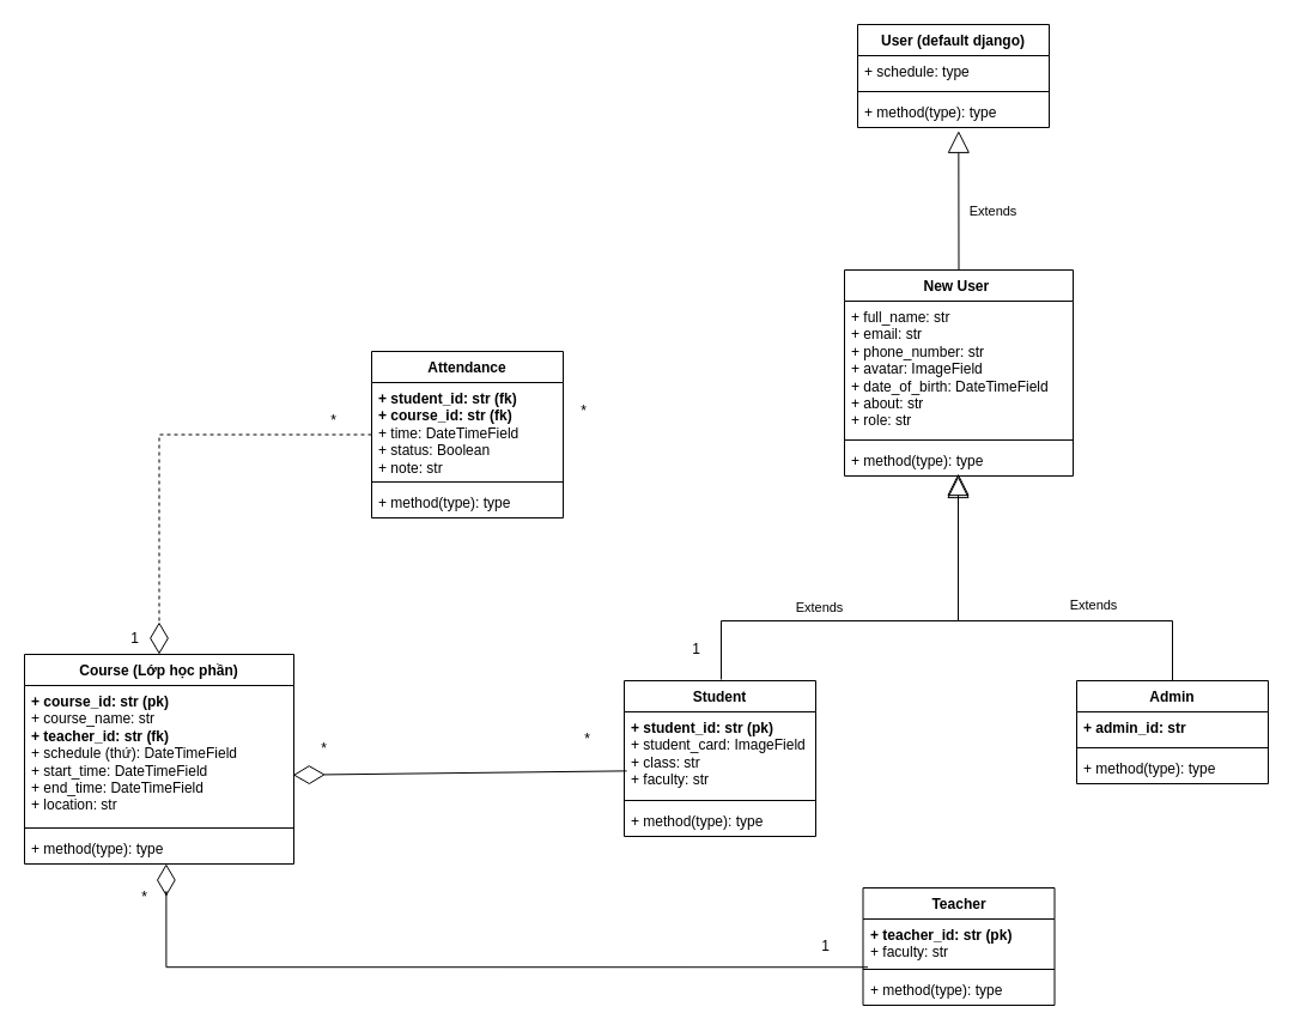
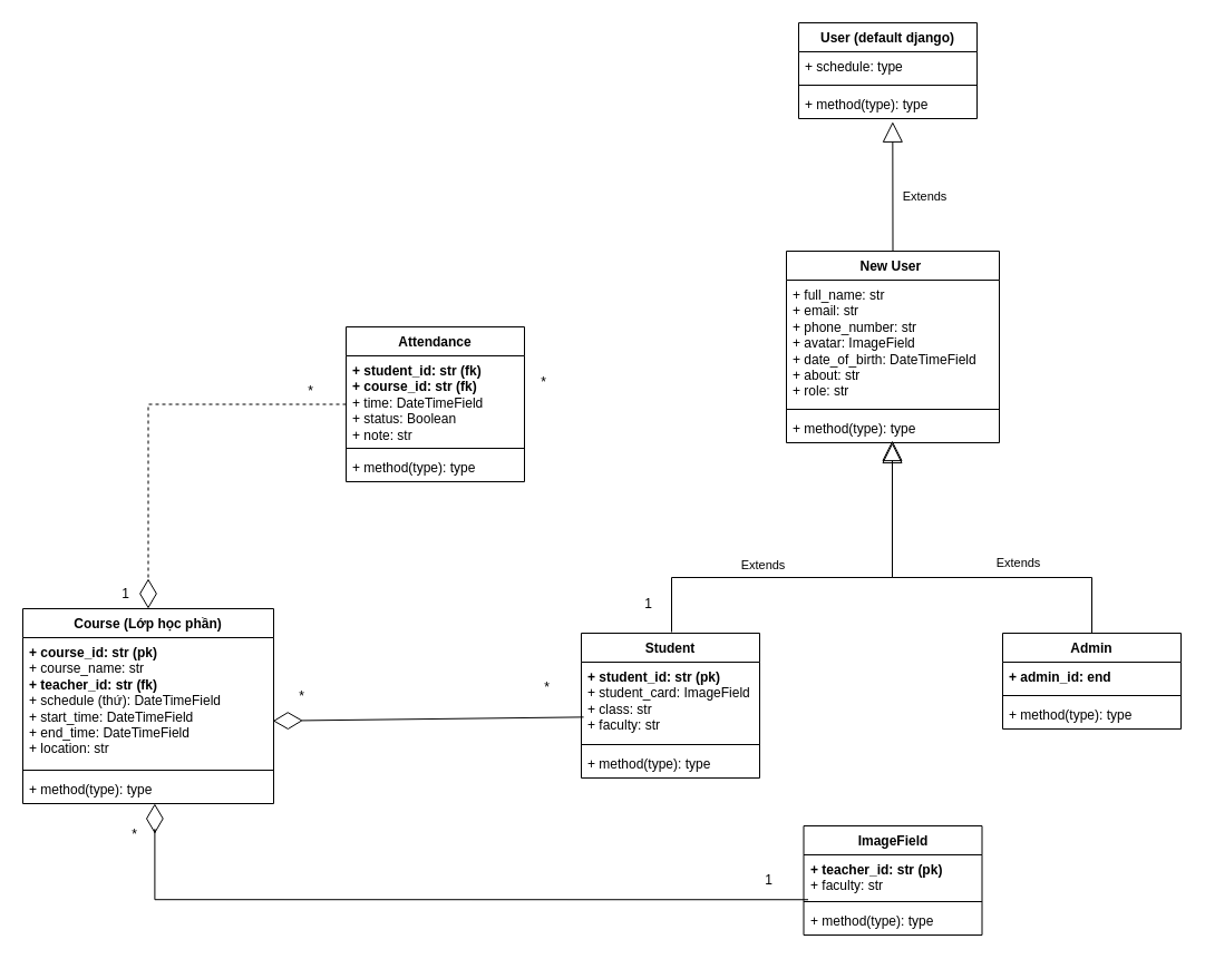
- <mxCell id="19" value="&lt;b&gt;+ admin_id: str&amp;nbsp;&lt;/b&gt;" style="text;strokeColor=none;fillColor=none;align=left;verticalAlign=top;spacingLeft=4;spacingRight=4;overflow=hidden;rotatable=0;points=[[0,0.5],[1,0.5]];portConstraint=eastwest;whiteSpace=wrap;html=1;" vertex="1" parent="18"><mxGeometry y="26" width="160" height="26" as="geometry" /></mxCell>
+ <mxCell id="19" value="&lt;b&gt;+ admin_id: end&amp;nbsp;&lt;/b&gt;" style="text;strokeColor=none;fillColor=none;align=left;verticalAlign=top;spacingLeft=4;spacingRight=4;overflow=hidden;rotatable=0;points=[[0,0.5],[1,0.5]];portConstraint=eastwest;whiteSpace=wrap;html=1;" vertex="1" parent="18"><mxGeometry y="26" width="160" height="26" as="geometry" /></mxCell>
- <mxCell id="14" value="Teacher" style="swimlane;fontStyle=1;align=center;verticalAlign=top;childLayout=stackLayout;horizontal=1;startSize=26;horizontalStack=0;resizeParent=1;resizeParentMax=0;resizeLast=0;collapsible=1;marginBottom=0;whiteSpace=wrap;html=1;" vertex="1" parent="1"><mxGeometry x="720.5" y="741" width="160" height="98" as="geometry" /></mxCell>
+ <mxCell id="14" value="ImageField" style="swimlane;fontStyle=1;align=center;verticalAlign=top;childLayout=stackLayout;horizontal=1;startSize=26;horizontalStack=0;resizeParent=1;resizeParentMax=0;resizeLast=0;collapsible=1;marginBottom=0;whiteSpace=wrap;html=1;" vertex="1" parent="1"><mxGeometry x="720.5" y="741" width="160" height="98" as="geometry" /></mxCell>
